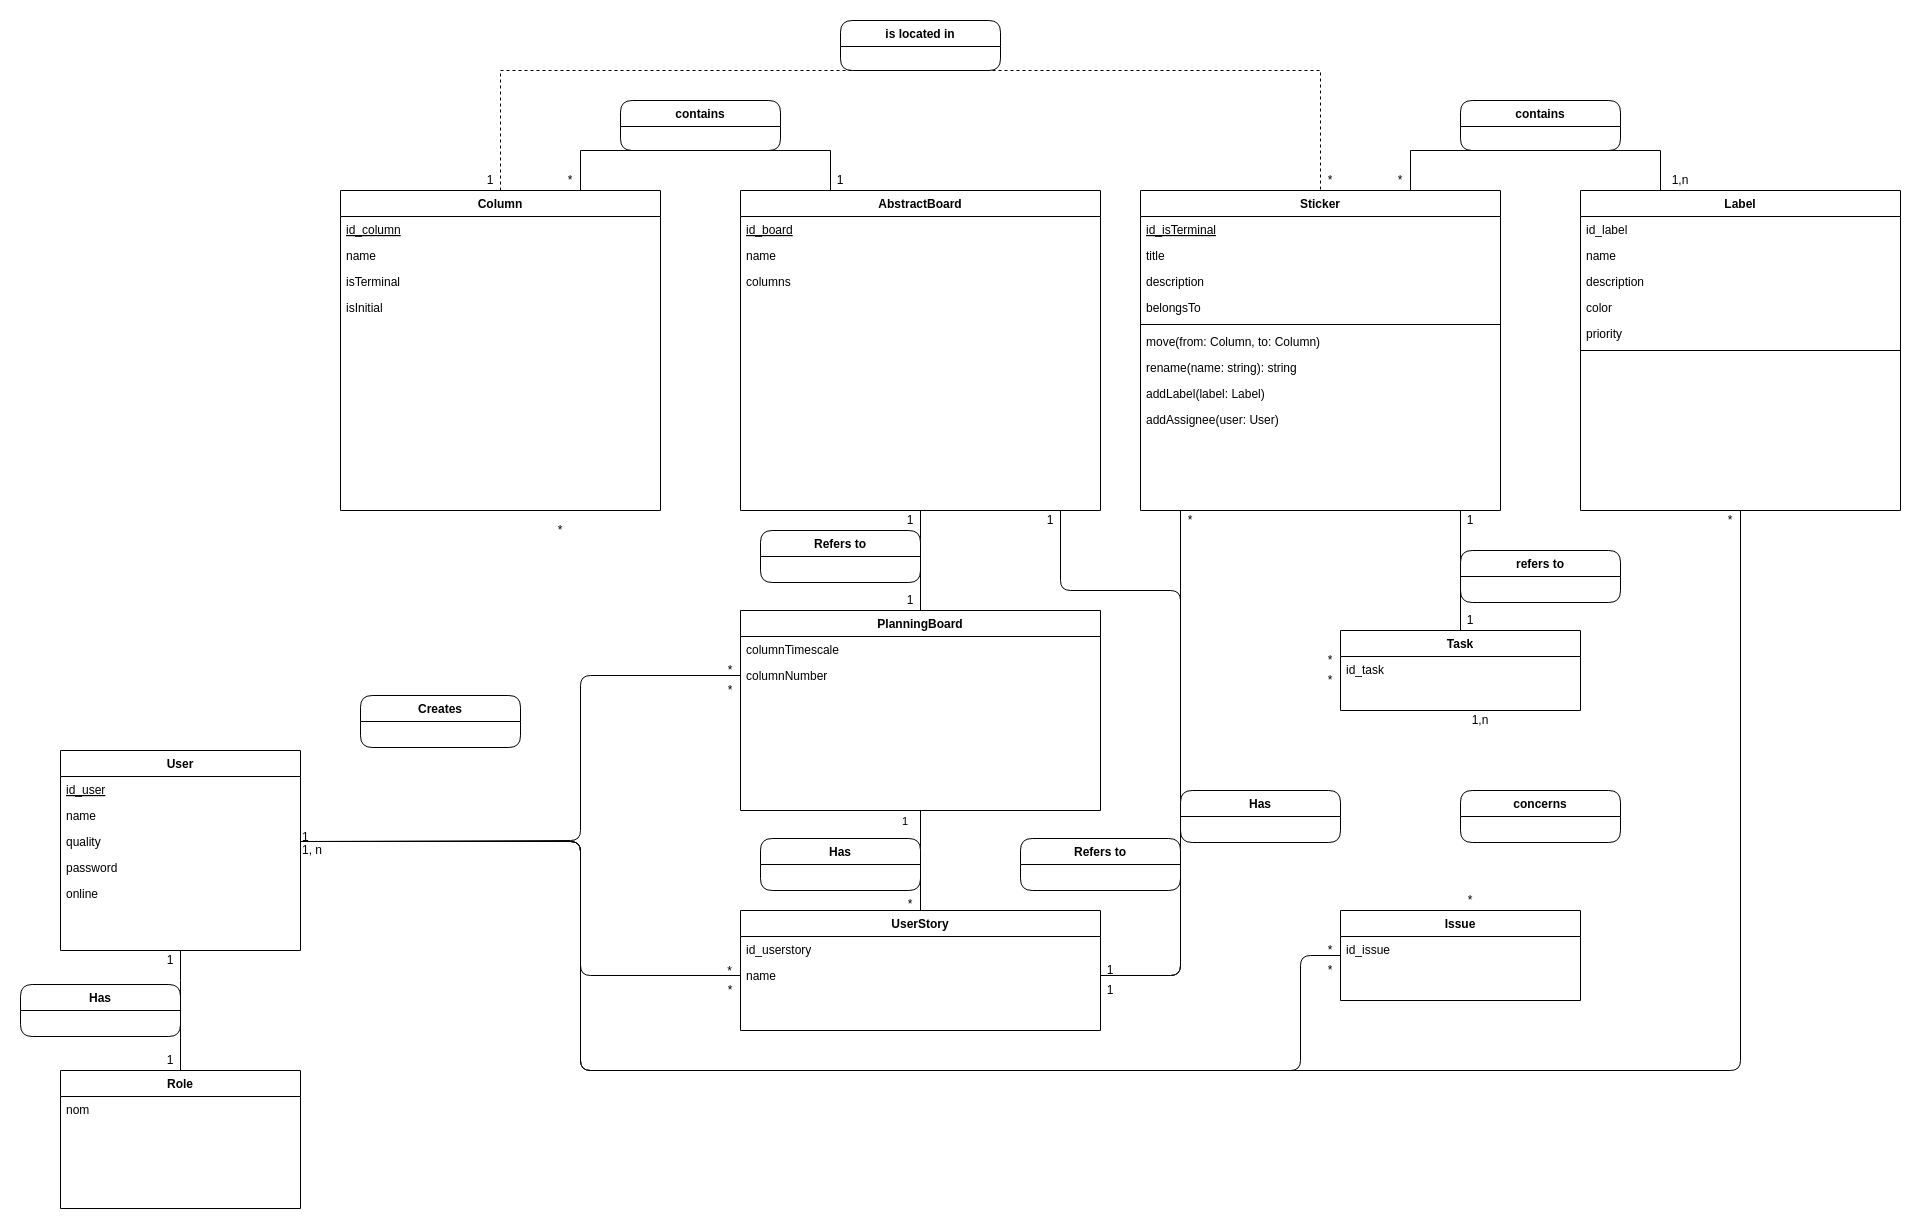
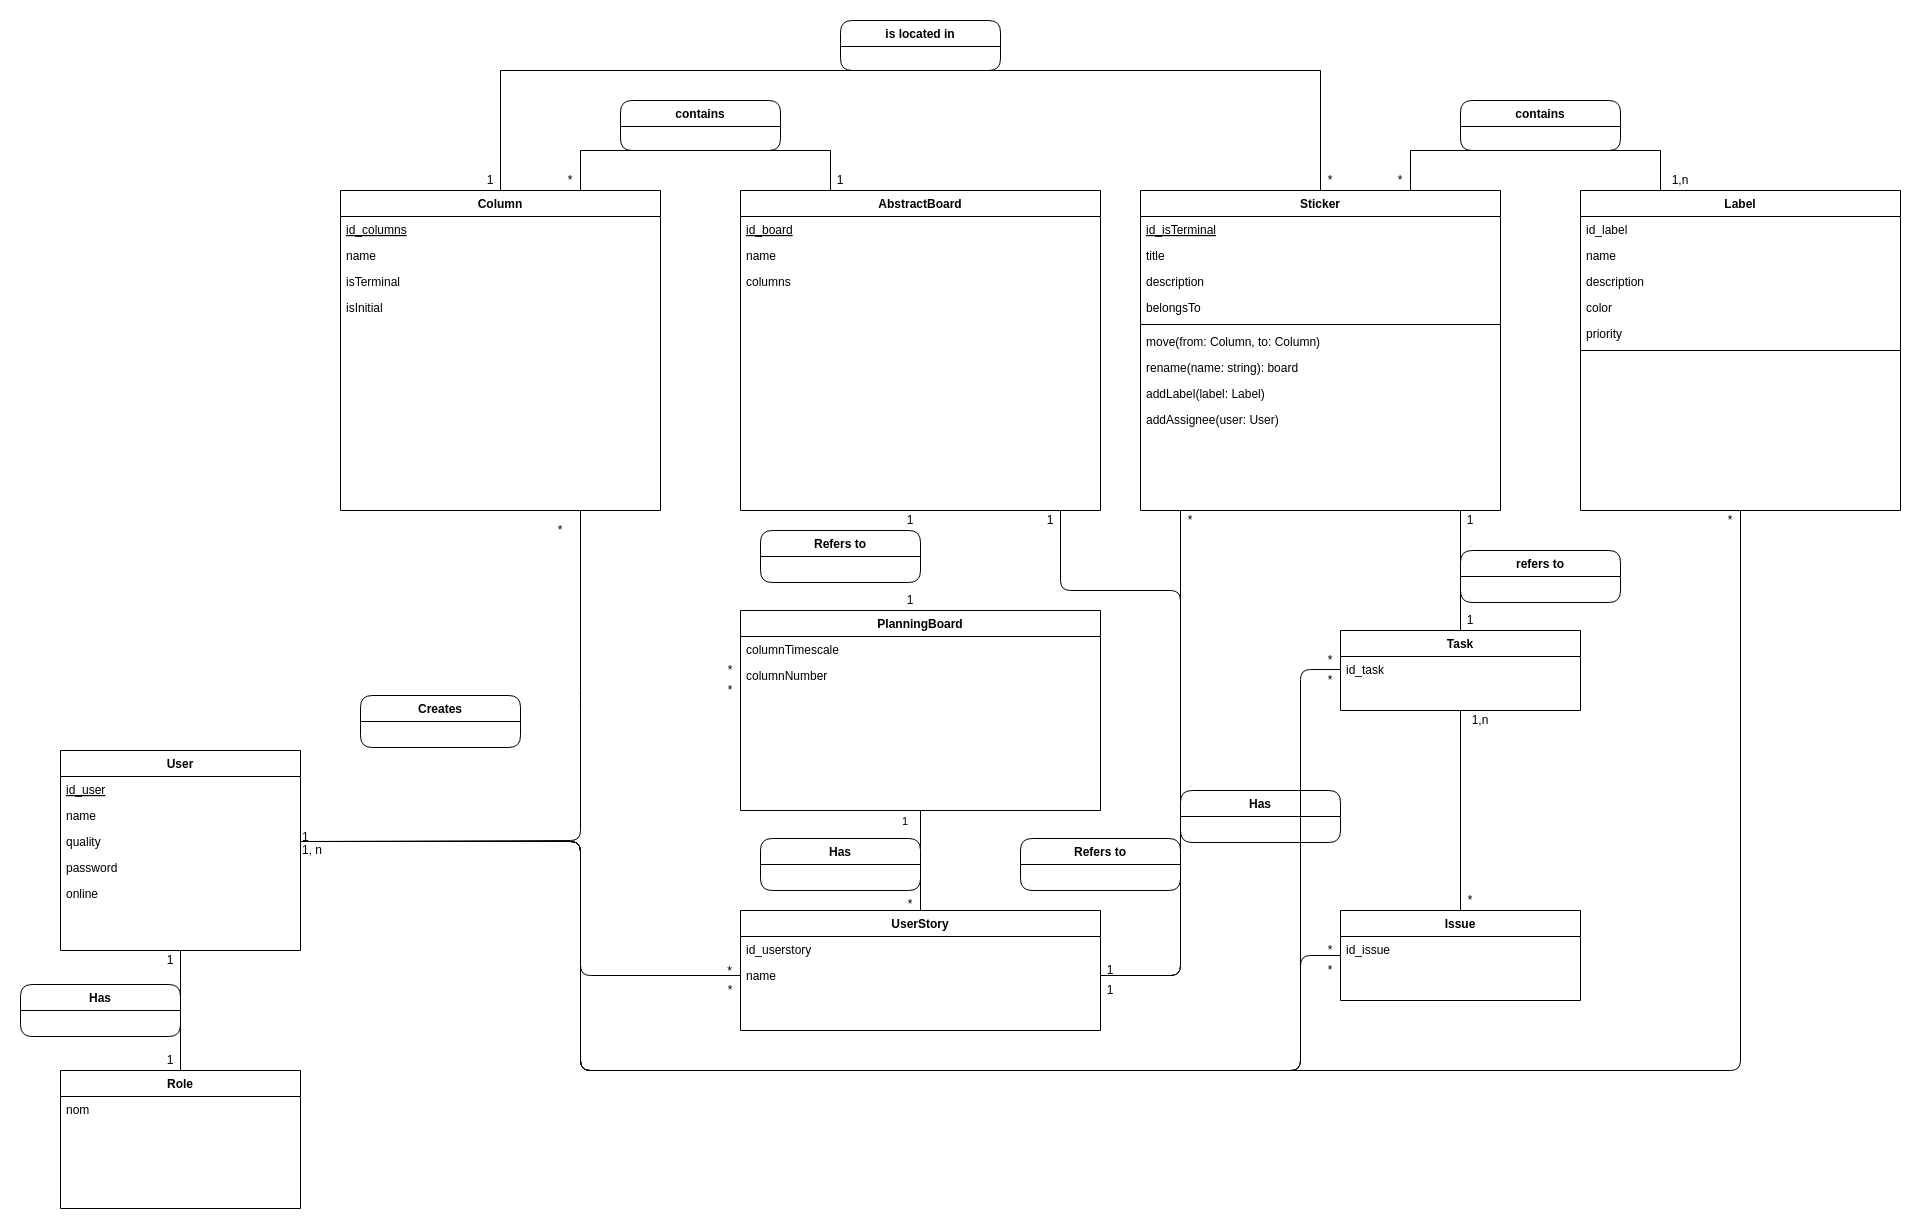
- <mxCell id="97" style="edgeStyle=orthogonalEdgeStyle;rounded=0;orthogonalLoop=1;jettySize=auto;html=1;exitX=0.5;exitY=0;exitDx=0;exitDy=0;entryX=0.5;entryY=0;entryDx=0;entryDy=0;endArrow=none;endFill=0;dashed=1;" edge="1" parent="1" source="41" target="19"><mxGeometry relative="1" as="geometry"><mxPoint x="590" y="200" as="sourcePoint" /><mxPoint x="840" y="200" as="targetPoint" /><Array as="points"><mxPoint x="500" y="70" /><mxPoint x="1320" y="70" /></Array></mxGeometry></mxCell>
+ <mxCell id="97" style="edgeStyle=orthogonalEdgeStyle;rounded=0;orthogonalLoop=1;jettySize=auto;html=1;exitX=0.5;exitY=0;exitDx=0;exitDy=0;entryX=0.5;entryY=0;entryDx=0;entryDy=0;endArrow=none;endFill=0;" edge="1" parent="1" source="41" target="19"><mxGeometry relative="1" as="geometry"><mxPoint x="590" y="200" as="sourcePoint" /><mxPoint x="840" y="200" as="targetPoint" /><Array as="points"><mxPoint x="500" y="70" /><mxPoint x="1320" y="70" /></Array></mxGeometry></mxCell>
- <mxCell id="42" value="id_column" style="text;align=left;verticalAlign=top;spacingLeft=4;spacingRight=4;overflow=hidden;rotatable=0;points=[[0,0.5],[1,0.5]];portConstraint=eastwest;fontStyle=4" parent="41" vertex="1"><mxGeometry y="26" width="320" height="26" as="geometry" /></mxCell>
+ <mxCell id="42" value="id_columns" style="text;align=left;verticalAlign=top;spacingLeft=4;spacingRight=4;overflow=hidden;rotatable=0;points=[[0,0.5],[1,0.5]];portConstraint=eastwest;fontStyle=4" parent="41" vertex="1"><mxGeometry y="26" width="320" height="26" as="geometry" /></mxCell>
- <mxCell id="26" value="rename(name: string): string" style="text;align=left;verticalAlign=top;spacingLeft=4;spacingRight=4;overflow=hidden;rotatable=0;points=[[0,0.5],[1,0.5]];portConstraint=eastwest;" parent="19" vertex="1"><mxGeometry y="164" width="360" height="26" as="geometry" /></mxCell>
+ <mxCell id="26" value="rename(name: string): board" style="text;align=left;verticalAlign=top;spacingLeft=4;spacingRight=4;overflow=hidden;rotatable=0;points=[[0,0.5],[1,0.5]];portConstraint=eastwest;" parent="19" vertex="1"><mxGeometry y="164" width="360" height="26" as="geometry" /></mxCell>
- <mxCell id="29" value="&lt;div&gt;&lt;br&gt;&lt;/div&gt;" style="endArrow=none;endSize=16;endFill=0;html=1;exitX=0.5;exitY=0;exitDx=0;exitDy=0;entryX=0.5;entryY=1;entryDx=0;entryDy=0;" parent="1" source="12" target="8" edge="1"><mxGeometry x="0.152" y="20" width="160" relative="1" as="geometry"><mxPoint x="930" y="640" as="sourcePoint" /><mxPoint x="860" y="510" as="targetPoint" /><mxPoint as="offset" /></mxGeometry></mxCell>
+ <mxCell id="60" value="" style="endArrow=none;html=1;entryX=0.75;entryY=1;entryDx=0;entryDy=0;exitX=1;exitY=0.5;exitDx=0;exitDy=0;" parent="1" source="5" target="41" edge="1"><mxGeometry width="50" height="50" relative="1" as="geometry"><mxPoint x="540" y="840" as="sourcePoint" /><mxPoint x="740" y="700" as="targetPoint" /><Array as="points"><mxPoint x="580" y="840" /><mxPoint x="580" y="700" /></Array></mxGeometry></mxCell>
- <mxCell id="59" value="" style="endArrow=none;html=1;entryX=0;entryY=0.5;entryDx=0;entryDy=0;exitX=1;exitY=0.5;exitDx=0;exitDy=0;" parent="1" source="5" target="14" edge="1"><mxGeometry width="50" height="50" relative="1" as="geometry"><mxPoint x="540" y="840" as="sourcePoint" /><mxPoint x="580" y="710" as="targetPoint" /><Array as="points"><mxPoint x="580" y="840" /><mxPoint x="580" y="675" /></Array></mxGeometry></mxCell>
+ <mxCell id="58" value="&lt;div&gt;&lt;br&gt;&lt;/div&gt;" style="endArrow=none;endSize=16;endFill=0;html=1;exitX=0.5;exitY=0;exitDx=0;exitDy=0;entryX=0.5;entryY=1;entryDx=0;entryDy=0;" parent="1" source="31" target="55" edge="1"><mxGeometry x="0.152" y="20" width="160" relative="1" as="geometry"><mxPoint x="1430" y="570" as="sourcePoint" /><mxPoint x="1441" y="610" as="targetPoint" /><mxPoint as="offset" /></mxGeometry></mxCell>
+ <mxCell id="86" value="" style="endArrow=none;html=1;exitX=1;exitY=0.5;exitDx=0;exitDy=0;entryX=0;entryY=0.5;entryDx=0;entryDy=0;" edge="1" parent="1" source="5" target="56"><mxGeometry width="50" height="50" relative="1" as="geometry"><mxPoint x="310" y="851" as="sourcePoint" /><mxPoint x="1300" y="670" as="targetPoint" /><Array as="points"><mxPoint x="580" y="841" /><mxPoint x="580" y="1070" /><mxPoint x="1300" y="1070" /><mxPoint x="1300" y="669" /></Array></mxGeometry></mxCell>
- <mxCell id="71" value="concerns" style="swimlane;fontStyle=1;align=center;verticalAlign=top;childLayout=stackLayout;horizontal=1;startSize=26;horizontalStack=0;resizeParent=1;resizeParentMax=0;resizeLast=0;collapsible=1;marginBottom=0;rounded=1;" vertex="1" parent="1"><mxGeometry x="1460" y="790" width="160" height="52" as="geometry"><mxRectangle x="680" y="880" width="80" height="26" as="alternateBounds" /></mxGeometry></mxCell>
